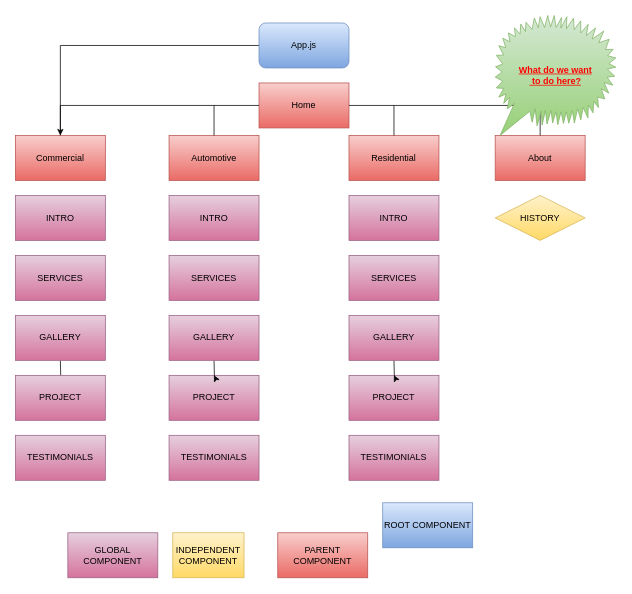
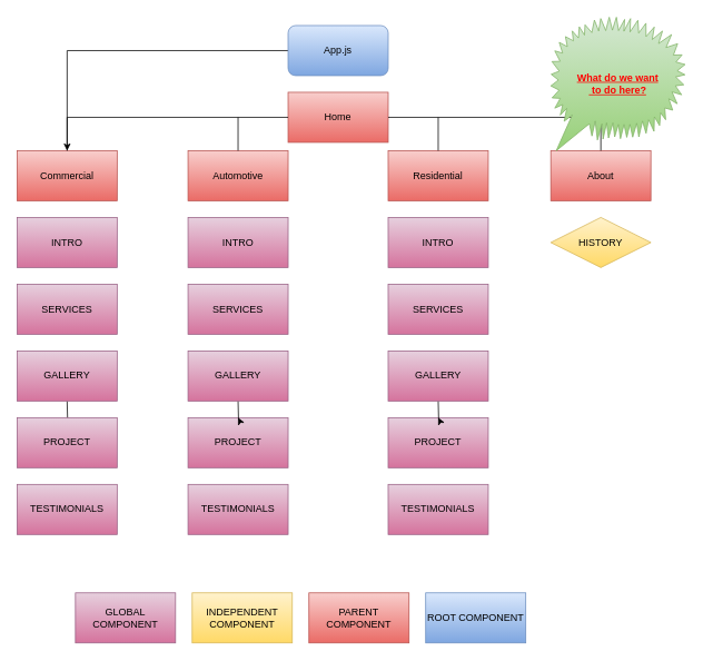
- <mxCell id="36" value="ROOT COMPONENT" style="rounded=0;whiteSpace=wrap;html=1;fillColor=#dae8fc;strokeColor=#6c8ebf;gradientColor=#7ea6e0;" parent="1" vertex="1"><mxGeometry x="510" y="670" width="120" height="60" as="geometry" /></mxCell>
+ <mxCell id="36" value="ROOT COMPONENT" style="rounded=0;whiteSpace=wrap;html=1;fillColor=#dae8fc;strokeColor=#6c8ebf;gradientColor=#7ea6e0;" parent="1" vertex="1"><mxGeometry x="510" y="710" width="120" height="60" as="geometry" /></mxCell>
- <mxCell id="34" value="INDEPENDENT COMPONENT" style="rounded=0;whiteSpace=wrap;html=1;fillColor=#fff2cc;strokeColor=#d6b656;gradientColor=#ffd966;" parent="1" vertex="1"><mxGeometry x="230" y="710" width="95" height="60" as="geometry" /></mxCell>
+ <mxCell id="34" value="INDEPENDENT COMPONENT" style="rounded=0;whiteSpace=wrap;html=1;fillColor=#fff2cc;strokeColor=#d6b656;gradientColor=#ffd966;" parent="1" vertex="1"><mxGeometry x="230" y="710" width="120" height="60" as="geometry" /></mxCell>
